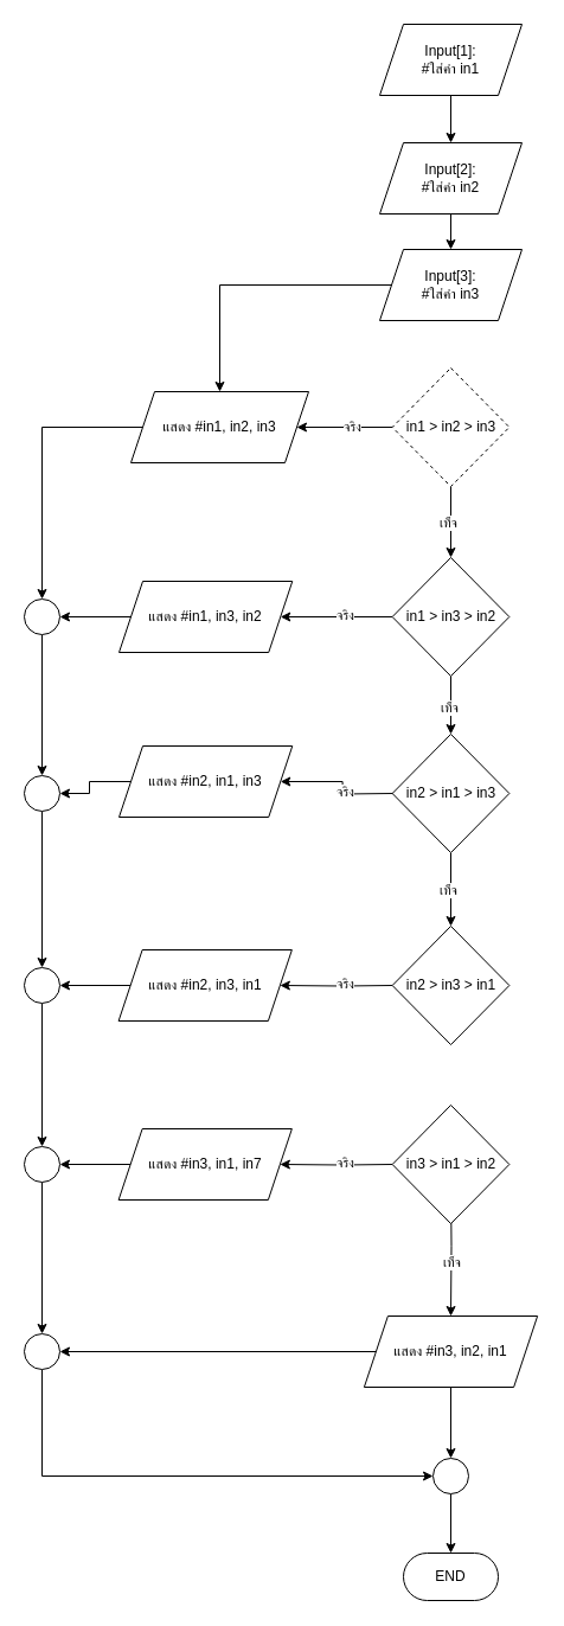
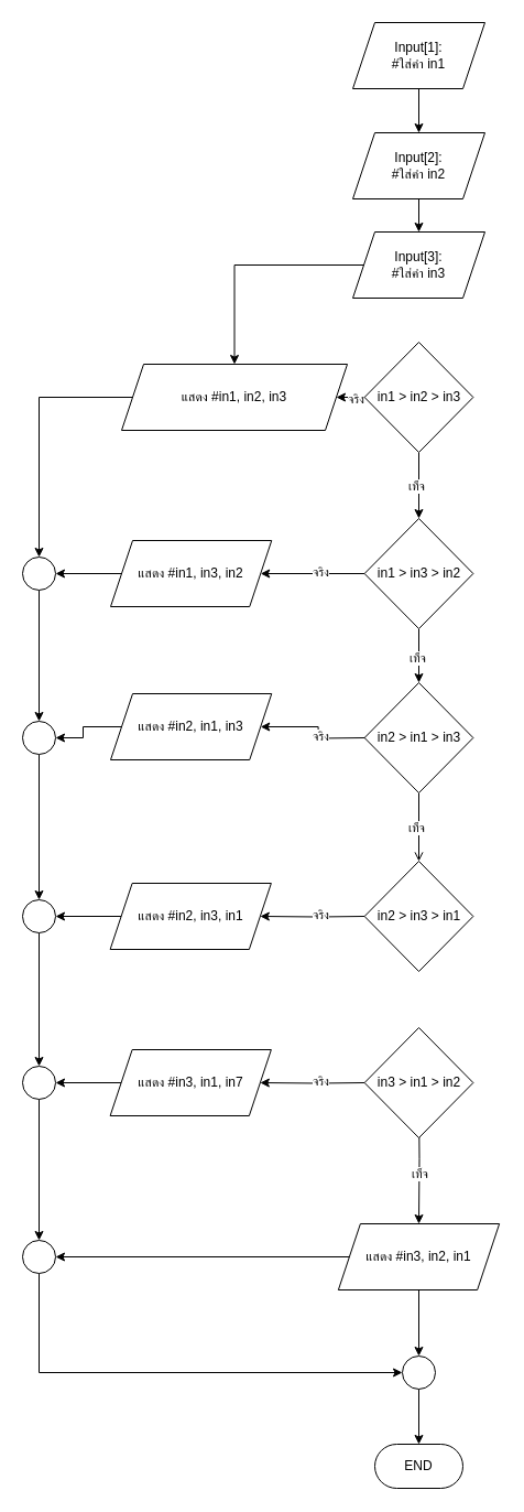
- <mxCell id="15" value="แสดง #in1, in2, in3" style="shape=parallelogram;perimeter=parallelogramPerimeter;whiteSpace=wrap;html=1;fixedSize=1;" parent="1" vertex="1"><mxGeometry x="110" y="330" width="150" height="60" as="geometry" /></mxCell>
+ <mxCell id="15" value="แสดง #in1, in2, in3" style="shape=parallelogram;perimeter=parallelogramPerimeter;whiteSpace=wrap;html=1;fixedSize=1;" parent="1" vertex="1"><mxGeometry x="110" y="330" width="205" height="60" as="geometry" /></mxCell>
- <mxCell id="13" value="in1 &amp;gt; in2 &amp;gt; in3" style="rhombus;whiteSpace=wrap;html=1;dashed=1;" parent="1" vertex="1"><mxGeometry x="330.63" y="310" width="98.75" height="100" as="geometry" /></mxCell>
+ <mxCell id="13" value="in1 &amp;gt; in2 &amp;gt; in3" style="rhombus;whiteSpace=wrap;html=1;" parent="1" vertex="1"><mxGeometry x="330.63" y="310" width="98.75" height="100" as="geometry" /></mxCell>
- <mxCell id="23" value="" style="edgeStyle=orthogonalEdgeStyle;rounded=0;orthogonalLoop=1;jettySize=auto;html=1;entryX=0.5;entryY=0;entryDx=0;entryDy=0;" parent="1" source="25" target="26" edge="1"><mxGeometry relative="1" as="geometry"><mxPoint x="380" y="780" as="targetPoint" /></mxGeometry></mxCell>
+ <mxCell id="23" value="" style="edgeStyle=orthogonalEdgeStyle;rounded=0;orthogonalLoop=1;jettySize=auto;html=1;entryX=0.5;entryY=0;entryDx=0;entryDy=0;endArrow=open;" parent="1" source="25" target="26" edge="1"><mxGeometry relative="1" as="geometry"><mxPoint x="380" y="780" as="targetPoint" /></mxGeometry></mxCell>
